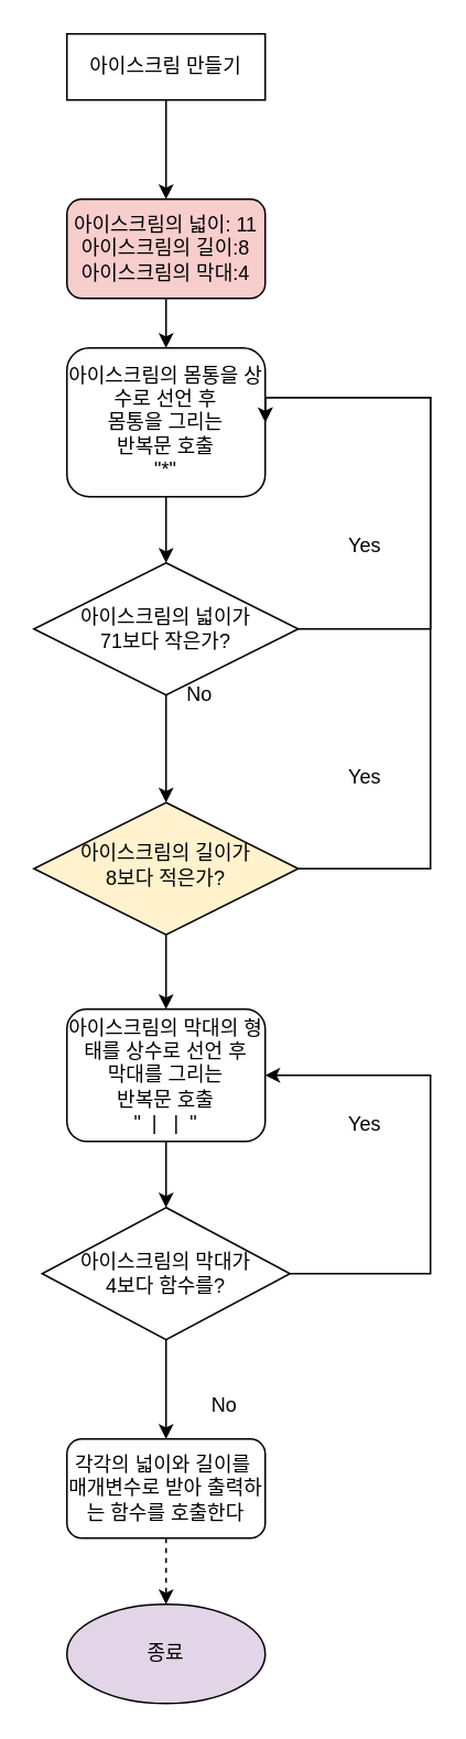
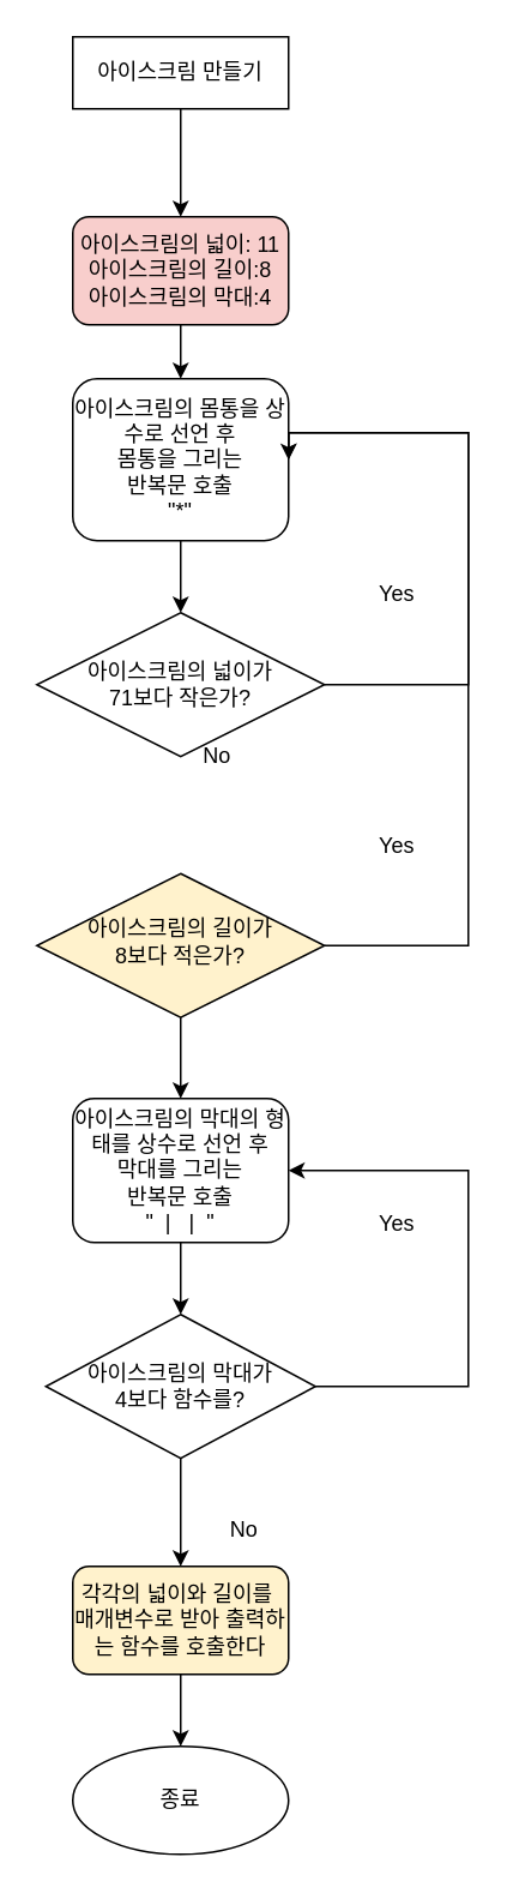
- <mxCell id="15" value="" style="edgeStyle=orthogonalEdgeStyle;rounded=0;orthogonalLoop=1;jettySize=auto;html=1;" parent="1" source="17" target="6" edge="1"><mxGeometry relative="1" as="geometry" /></mxCell>
- <mxCell id="10" value="각각의 넓이와 길이를&amp;nbsp;&lt;br&gt;매개변수로 받아 출력하는 함수를 호출한다" style="rounded=1;whiteSpace=wrap;html=1;fontSize=12;glass=0;strokeWidth=1;shadow=0;" parent="1" vertex="1"><mxGeometry x="40" y="870" width="120" height="60" as="geometry" /></mxCell>
+ <mxCell id="10" value="각각의 넓이와 길이를&amp;nbsp;&lt;br&gt;매개변수로 받아 출력하는 함수를 호출한다" style="rounded=1;whiteSpace=wrap;html=1;fontSize=12;glass=0;strokeWidth=1;shadow=0;fillColor=#fff2cc;" parent="1" vertex="1"><mxGeometry x="40" y="870" width="120" height="60" as="geometry" /></mxCell>
- <mxCell id="9" value="" style="edgeStyle=orthogonalEdgeStyle;rounded=0;orthogonalLoop=1;jettySize=auto;html=1;dashed=1;" parent="1" source="10" target="26" edge="1"><mxGeometry relative="1" as="geometry" /></mxCell>
+ <mxCell id="9" value="" style="edgeStyle=orthogonalEdgeStyle;rounded=0;orthogonalLoop=1;jettySize=auto;html=1;" parent="1" source="10" target="26" edge="1"><mxGeometry relative="1" as="geometry" /></mxCell>
- <mxCell id="26" value="종료" style="ellipse;whiteSpace=wrap;html=1;rounded=1;glass=0;strokeWidth=1;shadow=0;fillColor=#e1d5e7;" parent="1" vertex="1"><mxGeometry x="40" y="970" width="120" height="60" as="geometry" /></mxCell>
+ <mxCell id="26" value="종료" style="ellipse;whiteSpace=wrap;html=1;rounded=1;glass=0;strokeWidth=1;shadow=0;" parent="1" vertex="1"><mxGeometry x="40" y="970" width="120" height="60" as="geometry" /></mxCell>
